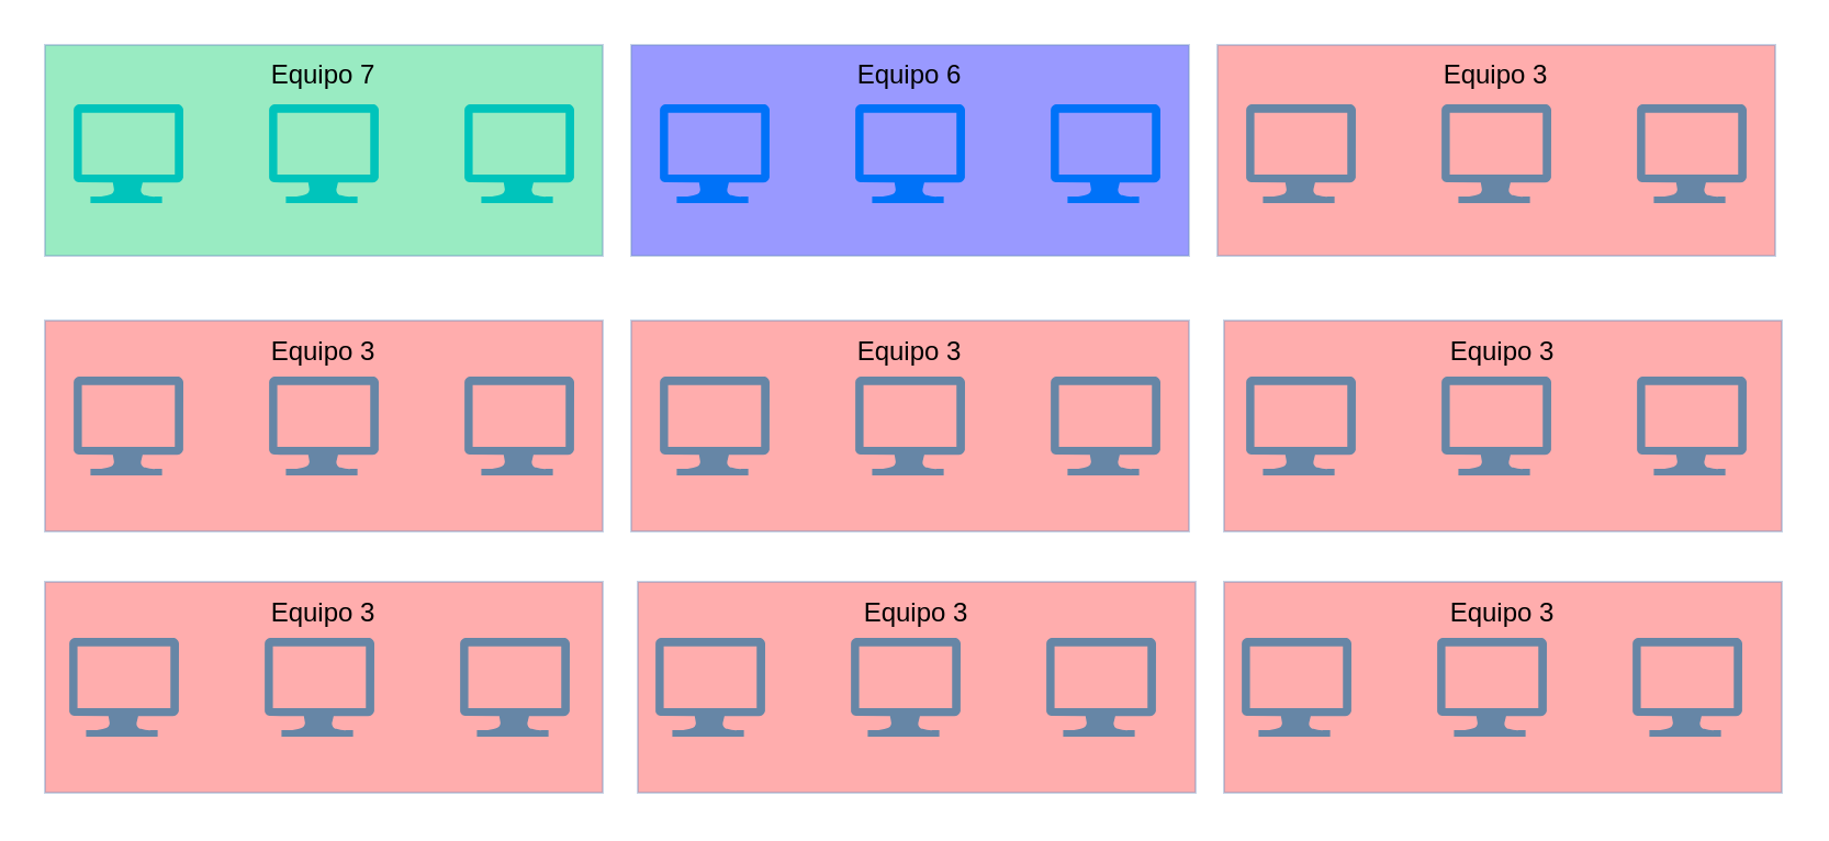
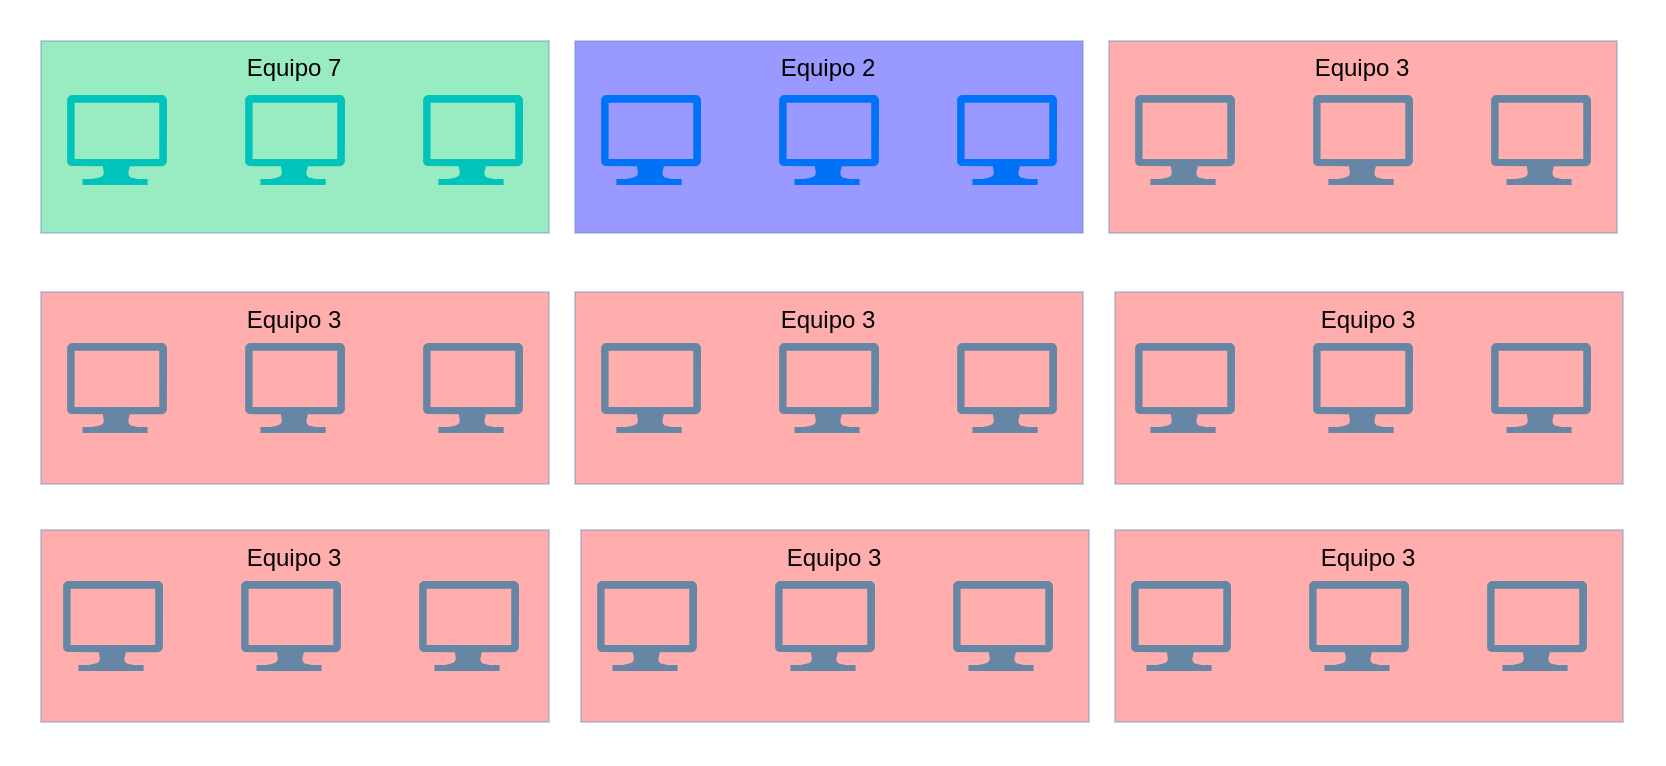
- <mxCell id="30" value="Equipo 6" style="rounded=0;whiteSpace=wrap;html=1;fillColor=#0000FF;strokeColor=#6c8ebf;opacity=40;verticalAlign=top;" vertex="1" parent="1"><mxGeometry x="287" y="20" width="254" height="96" as="geometry" /></mxCell>
+ <mxCell id="30" value="Equipo 2" style="rounded=0;whiteSpace=wrap;html=1;fillColor=#0000FF;strokeColor=#6c8ebf;opacity=40;verticalAlign=top;" vertex="1" parent="1"><mxGeometry x="287" y="20" width="254" height="96" as="geometry" /></mxCell>
